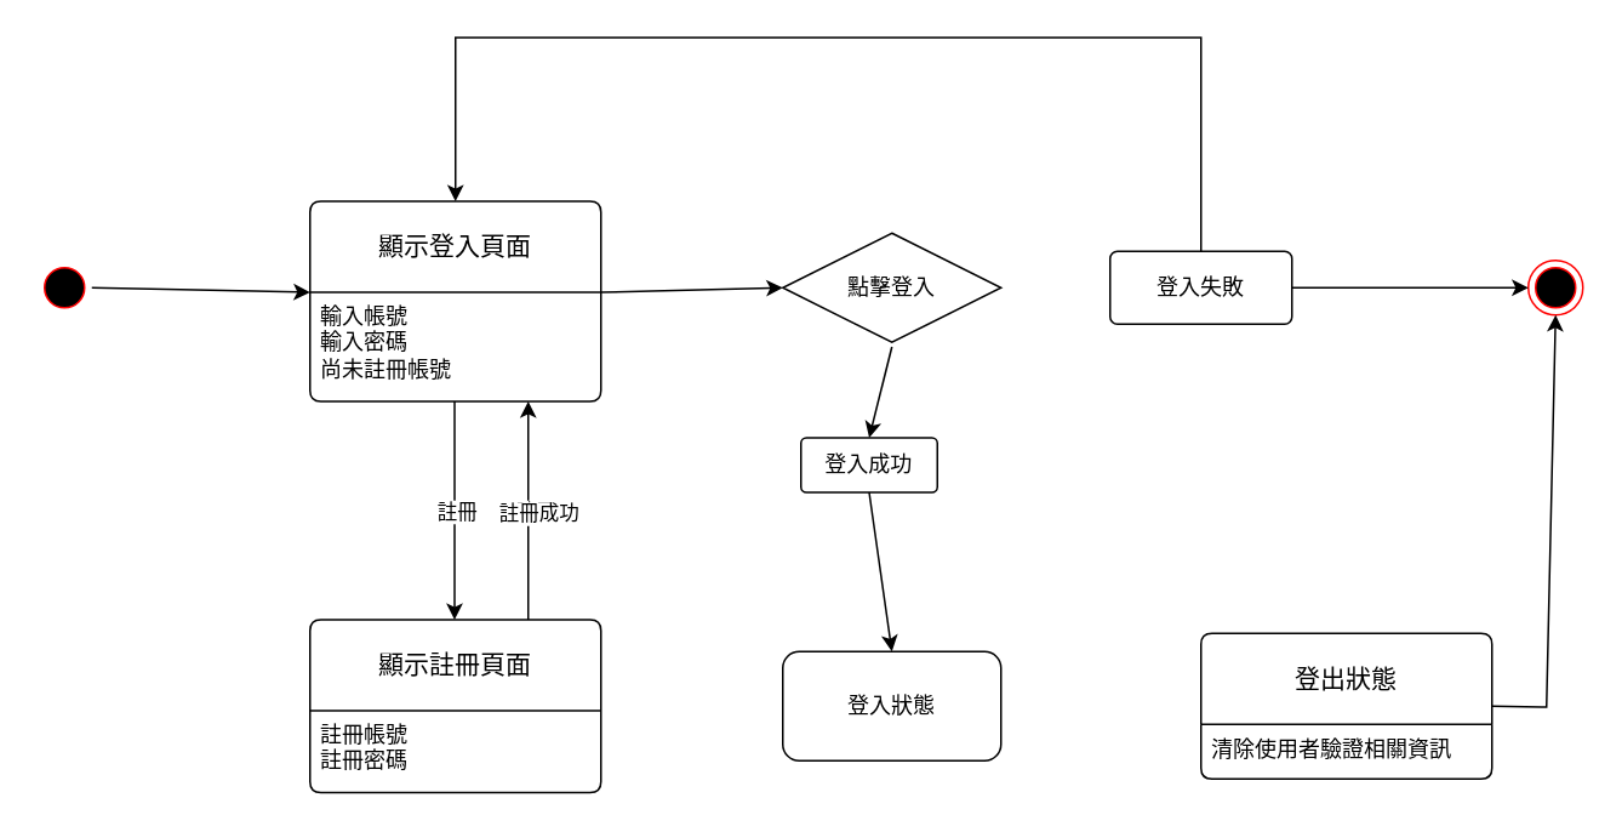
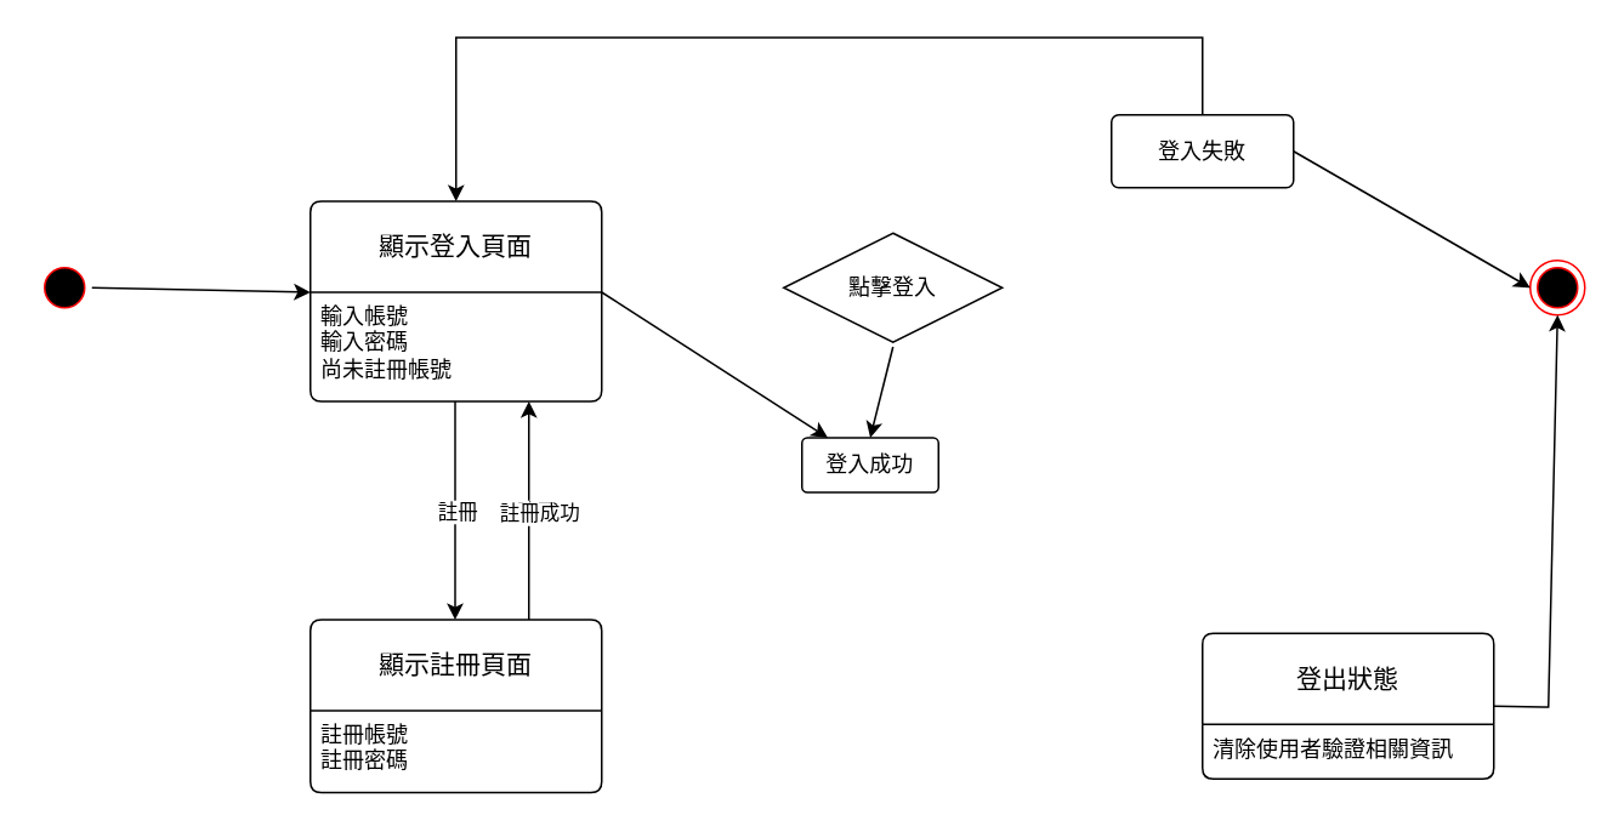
- <mxCell id="9" value="登入失敗" style="rounded=1;arcSize=10;whiteSpace=wrap;html=1;align=center;" vertex="1" parent="1"><mxGeometry x="610" y="137.5" width="100" height="40" as="geometry" /></mxCell>
+ <mxCell id="9" value="登入失敗" style="rounded=1;arcSize=10;whiteSpace=wrap;html=1;align=center;" vertex="1" parent="1"><mxGeometry x="610" y="62.5" width="100" height="40" as="geometry" /></mxCell>
- <mxCell id="11" value="" style="endArrow=classic;html=1;rounded=0;exitX=1;exitY=0;exitDx=0;exitDy=0;entryX=0;entryY=0.5;entryDx=0;entryDy=0;" edge="1" parent="1" source="6" target="10"><mxGeometry width="50" height="50" relative="1" as="geometry"><mxPoint x="360" y="240" as="sourcePoint" /><mxPoint x="410" y="190" as="targetPoint" /></mxGeometry></mxCell>
+ <mxCell id="11" value="" style="endArrow=classic;html=1;rounded=0;exitX=1;exitY=0;exitDx=0;exitDy=0;" edge="1" parent="1" source="6" target="8"><mxGeometry width="50" height="50" relative="1" as="geometry"><mxPoint x="360" y="240" as="sourcePoint" /><mxPoint x="410" y="190" as="targetPoint" /></mxGeometry></mxCell>
- <mxCell id="15" value="" style="endArrow=classic;html=1;rounded=0;exitX=0.5;exitY=1;exitDx=0;exitDy=0;entryX=0.5;entryY=0;entryDx=0;entryDy=0;" edge="1" parent="1" source="8" target="14"><mxGeometry width="50" height="50" relative="1" as="geometry"><mxPoint x="260" y="230" as="sourcePoint" /><mxPoint x="260" y="350" as="targetPoint" /></mxGeometry></mxCell>
- <mxCell id="14" value="登入狀態" style="rounded=1;whiteSpace=wrap;html=1;" vertex="1" parent="1"><mxGeometry x="430" y="357.5" width="120" height="60" as="geometry" /></mxCell>
